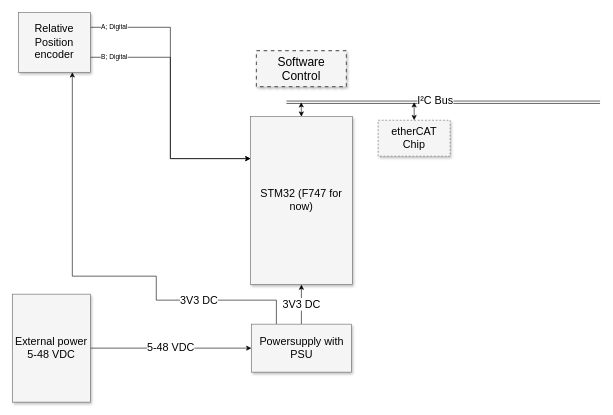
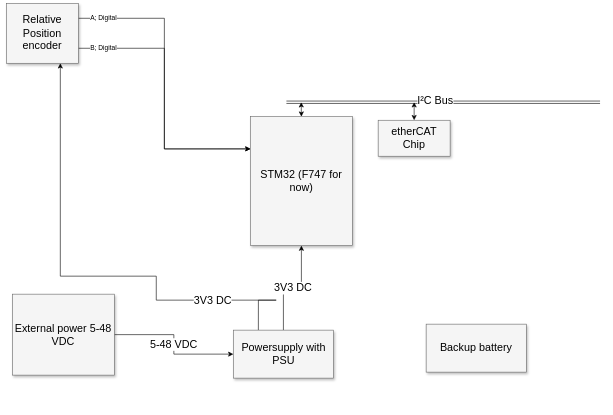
- <mxCell id="9" value="Relative Position encoder" style="whiteSpace=wrap;html=1;shadow=1;fontSize=18;fillColor=#f5f5f5;strokeColor=#666666;" parent="1" vertex="1"><mxGeometry x="30" y="20" width="120" height="100" as="geometry" /></mxCell>
+ <mxCell id="9" value="Relative Position encoder" style="whiteSpace=wrap;html=1;shadow=1;fontSize=18;fillColor=#f5f5f5;strokeColor=#666666;" parent="1" vertex="1"><mxGeometry x="10" y="5" width="120" height="100" as="geometry" /></mxCell>
- <mxCell id="2" value="Software Control" style="whiteSpace=wrap;html=1;shadow=1;fontSize=20;fillColor=#f5f5f5;strokeColor=#666666;strokeWidth=2;dashed=1;" parent="1" vertex="1"><mxGeometry x="427" y="84" width="150" height="60" as="geometry" /></mxCell>
- <mxCell id="6" value="etherCAT&lt;br&gt;Chip" style="whiteSpace=wrap;html=1;shadow=1;fontSize=18;fillColor=#f5f5f5;strokeColor=#666666;dashed=1;" parent="1" vertex="1"><mxGeometry x="630" y="200" width="120" height="60" as="geometry" /></mxCell>
+ <mxCell id="6" value="etherCAT&lt;br&gt;Chip" style="whiteSpace=wrap;html=1;shadow=1;fontSize=18;fillColor=#f5f5f5;strokeColor=#666666;" parent="1" vertex="1"><mxGeometry x="630" y="200" width="120" height="60" as="geometry" /></mxCell>
- <mxCell id="4" value="STM32 (F747 for now)" style="whiteSpace=wrap;html=1;shadow=1;fontSize=18;fillColor=#f5f5f5;strokeColor=#666666;" parent="1" vertex="1"><mxGeometry x="417" y="194" width="170" height="280" as="geometry" /></mxCell>
+ <mxCell id="4" value="STM32 (F747 for now)" style="whiteSpace=wrap;html=1;shadow=1;fontSize=18;fillColor=#f5f5f5;strokeColor=#666666;" parent="1" vertex="1"><mxGeometry x="417" y="194" width="170" height="215" as="geometry" /></mxCell>
- <mxCell id="17" value="External power 5-48 VDC" style="whiteSpace=wrap;html=1;shadow=1;fontSize=18;fillColor=#f5f5f5;strokeColor=#666666;" vertex="1" parent="1"><mxGeometry x="20" y="490" width="130" height="180" as="geometry" /></mxCell>
+ <mxCell id="17" value="External power 5-48 VDC" style="whiteSpace=wrap;html=1;shadow=1;fontSize=18;fillColor=#f5f5f5;strokeColor=#666666;" vertex="1" parent="1"><mxGeometry x="20" y="490" width="170" height="135" as="geometry" /></mxCell>
- <mxCell id="15" value="Powersupply with PSU" style="whiteSpace=wrap;html=1;shadow=1;fontSize=18;fillColor=#f5f5f5;strokeColor=#666666;" vertex="1" parent="1"><mxGeometry x="418.5" y="540" width="167" height="80" as="geometry" /></mxCell>
+ <mxCell id="15" value="Powersupply with PSU" style="whiteSpace=wrap;html=1;shadow=1;fontSize=18;fillColor=#f5f5f5;strokeColor=#666666;" vertex="1" parent="1"><mxGeometry x="388.5" y="550" width="167" height="80" as="geometry" /></mxCell>
+ <mxCell id="18" value="Backup battery" style="whiteSpace=wrap;html=1;shadow=1;fontSize=18;fillColor=#f5f5f5;strokeColor=#666666;" vertex="1" parent="1"><mxGeometry x="710" y="540" width="167" height="80" as="geometry" /></mxCell>
